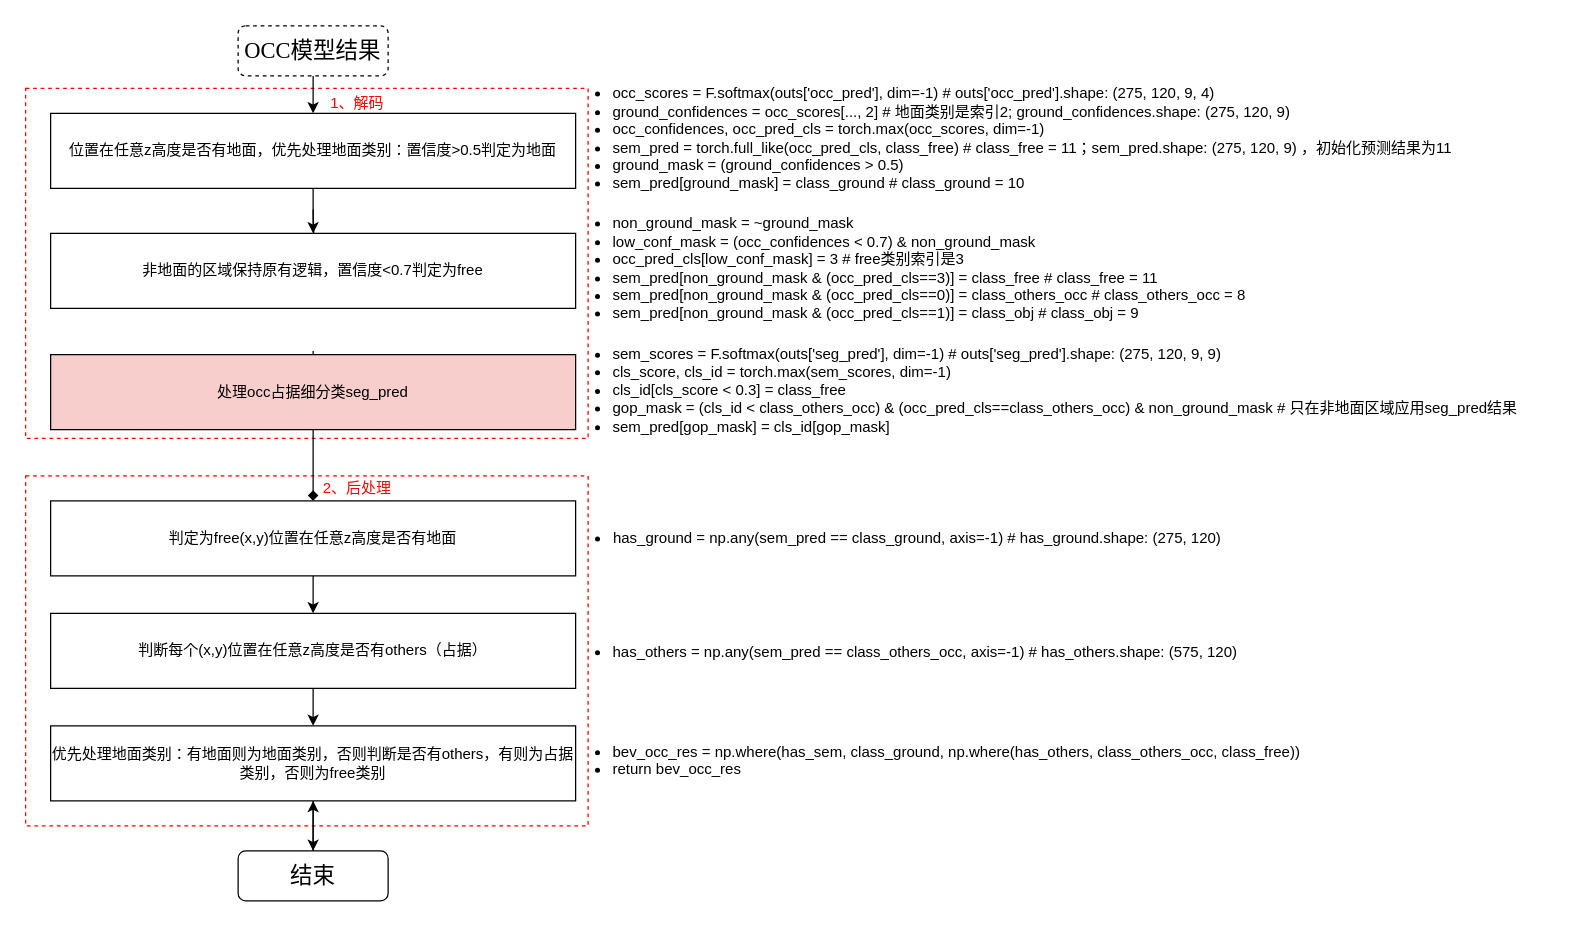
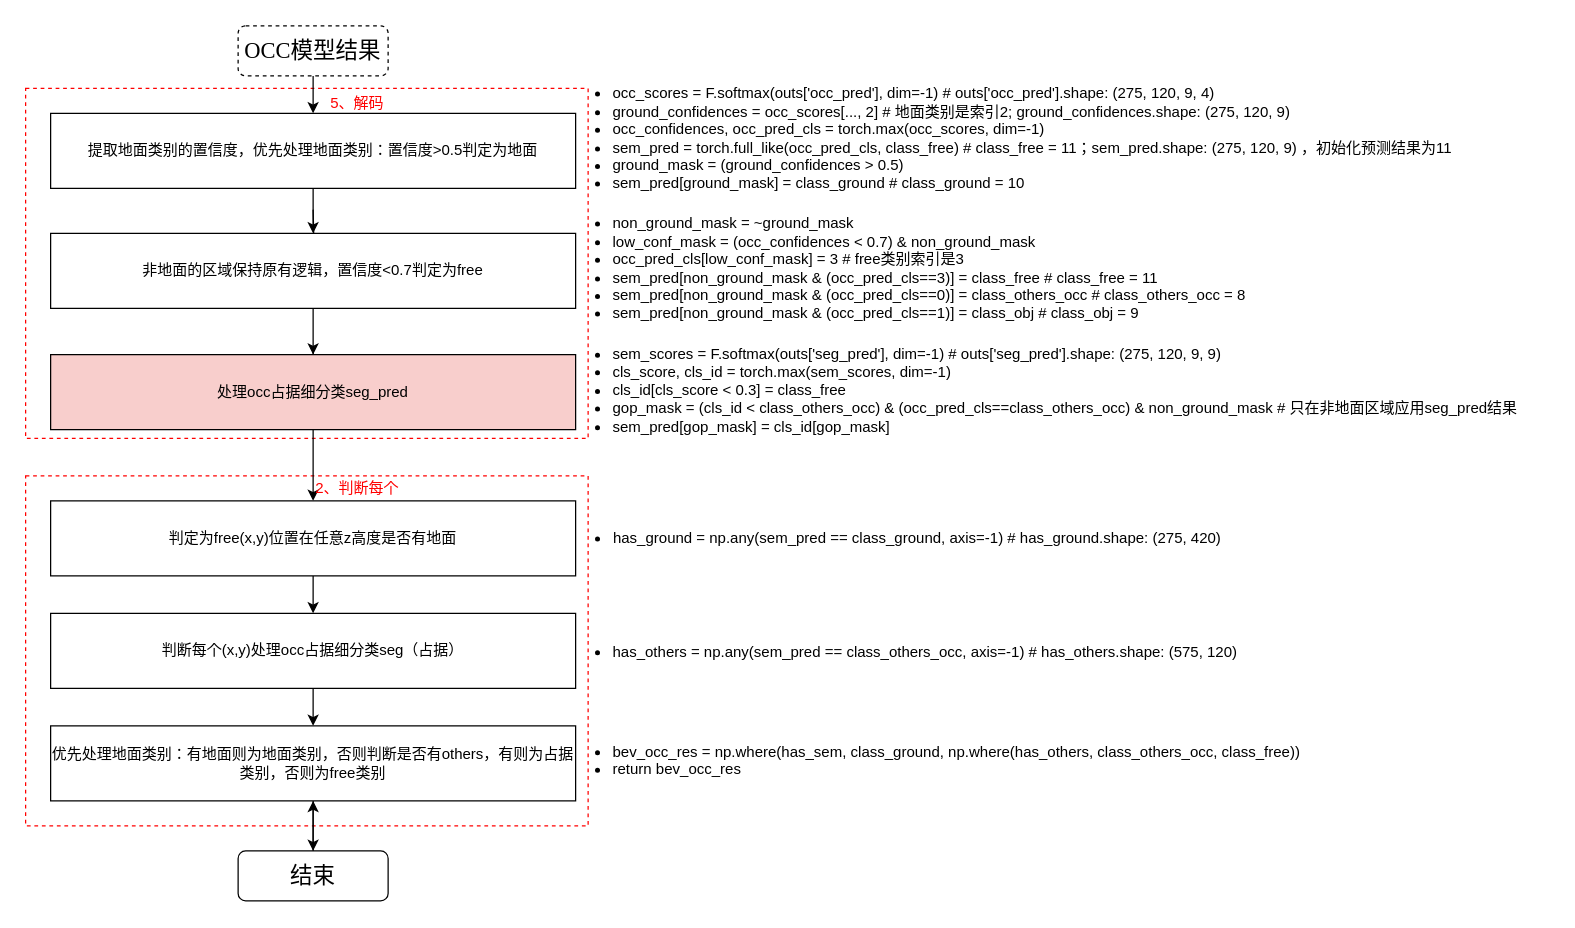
- <mxCell id="28" value="&lt;font style=&quot;color: rgb(255, 0, 0);&quot;&gt;1、解码&lt;/font&gt;" style="text;html=1;align=center;verticalAlign=middle;resizable=0;points=[];autosize=1;strokeColor=none;fillColor=none;" vertex="1" parent="1"><mxGeometry x="250" y="67" width="70" height="30" as="geometry" /></mxCell>
+ <mxCell id="28" value="&lt;font style=&quot;color: rgb(255, 0, 0);&quot;&gt;5、解码&lt;/font&gt;" style="text;html=1;align=center;verticalAlign=middle;resizable=0;points=[];autosize=1;strokeColor=none;fillColor=none;" vertex="1" parent="1"><mxGeometry x="250" y="67" width="70" height="30" as="geometry" /></mxCell>
- <mxCell id="8" value="&lt;p&gt;位置在任意z高度是否有地面，优先处理地面类别：置信度&amp;gt;0.5判定为地面&lt;/p&gt;" style="rounded=0;whiteSpace=wrap;html=1;" vertex="1" parent="1"><mxGeometry x="40" y="90" width="420" height="60" as="geometry" /></mxCell>
+ <mxCell id="8" value="&lt;p&gt;提取地面类别的置信度，优先处理地面类别：置信度&amp;gt;0.5判定为地面&lt;/p&gt;" style="rounded=0;whiteSpace=wrap;html=1;" vertex="1" parent="1"><mxGeometry x="40" y="90" width="420" height="60" as="geometry" /></mxCell>
+ <mxCell id="10" value="" style="edgeStyle=orthogonalEdgeStyle;rounded=0;orthogonalLoop=1;jettySize=auto;html=1;" edge="1" parent="1" source="11" target="13"><mxGeometry relative="1" as="geometry" /></mxCell>
- <mxCell id="29" value="&lt;font style=&quot;color: rgb(255, 0, 0);&quot;&gt;2、后处理&lt;/font&gt;" style="text;html=1;align=center;verticalAlign=middle;resizable=0;points=[];autosize=1;strokeColor=none;fillColor=none;" vertex="1" parent="1"><mxGeometry x="245" y="375" width="80" height="30" as="geometry" /></mxCell>
+ <mxCell id="29" value="&lt;font style=&quot;color: rgb(255, 0, 0);&quot;&gt;2、判断每个&lt;/font&gt;" style="text;html=1;align=center;verticalAlign=middle;resizable=0;points=[];autosize=1;strokeColor=none;fillColor=none;" vertex="1" parent="1"><mxGeometry x="245" y="375" width="80" height="30" as="geometry" /></mxCell>
- <mxCell id="12" value="" style="edgeStyle=orthogonalEdgeStyle;rounded=0;orthogonalLoop=1;jettySize=auto;html=1;endArrow=diamond;" edge="1" parent="1" source="13" target="15"><mxGeometry relative="1" as="geometry" /></mxCell>
+ <mxCell id="12" value="" style="edgeStyle=orthogonalEdgeStyle;rounded=0;orthogonalLoop=1;jettySize=auto;html=1;" edge="1" parent="1" source="13" target="15"><mxGeometry relative="1" as="geometry" /></mxCell>
- <mxCell id="25" value="&lt;p&gt;&lt;/p&gt;&lt;ul&gt;&lt;li&gt;has_ground = np.any(sem_pred == class_ground, axis=-1)  # has_ground.shape: (275, 120)&lt;/li&gt;&lt;/ul&gt;&lt;p&gt;&lt;/p&gt;" style="text;html=1;align=center;verticalAlign=middle;resizable=0;points=[];autosize=1;strokeColor=none;fillColor=none;" vertex="1" parent="1"><mxGeometry x="438" y="405" width="550" height="50" as="geometry" /></mxCell>
+ <mxCell id="25" value="&lt;p&gt;&lt;/p&gt;&lt;ul&gt;&lt;li&gt;has_ground = np.any(sem_pred == class_ground, axis=-1)  # has_ground.shape: (275, 420)&lt;/li&gt;&lt;/ul&gt;&lt;p&gt;&lt;/p&gt;" style="text;html=1;align=center;verticalAlign=middle;resizable=0;points=[];autosize=1;strokeColor=none;fillColor=none;" vertex="1" parent="1"><mxGeometry x="438" y="405" width="550" height="50" as="geometry" /></mxCell>
- <mxCell id="17" value="&lt;p&gt;&lt;/p&gt;&lt;p&gt;&lt;/p&gt;&lt;p&gt;&lt;/p&gt;&lt;p&gt;&lt;/p&gt;&lt;p&gt;判断每个(x,y)位置在任意z高度是否有others（占据）&lt;/p&gt;" style="rounded=0;whiteSpace=wrap;html=1;" vertex="1" parent="1"><mxGeometry x="40" y="490" width="420" height="60" as="geometry" /></mxCell>
+ <mxCell id="17" value="&lt;p&gt;&lt;/p&gt;&lt;p&gt;&lt;/p&gt;&lt;p&gt;&lt;/p&gt;&lt;p&gt;&lt;/p&gt;&lt;p&gt;判断每个(x,y)处理occ占据细分类seg（占据）&lt;/p&gt;" style="rounded=0;whiteSpace=wrap;html=1;" vertex="1" parent="1"><mxGeometry x="40" y="490" width="420" height="60" as="geometry" /></mxCell>
